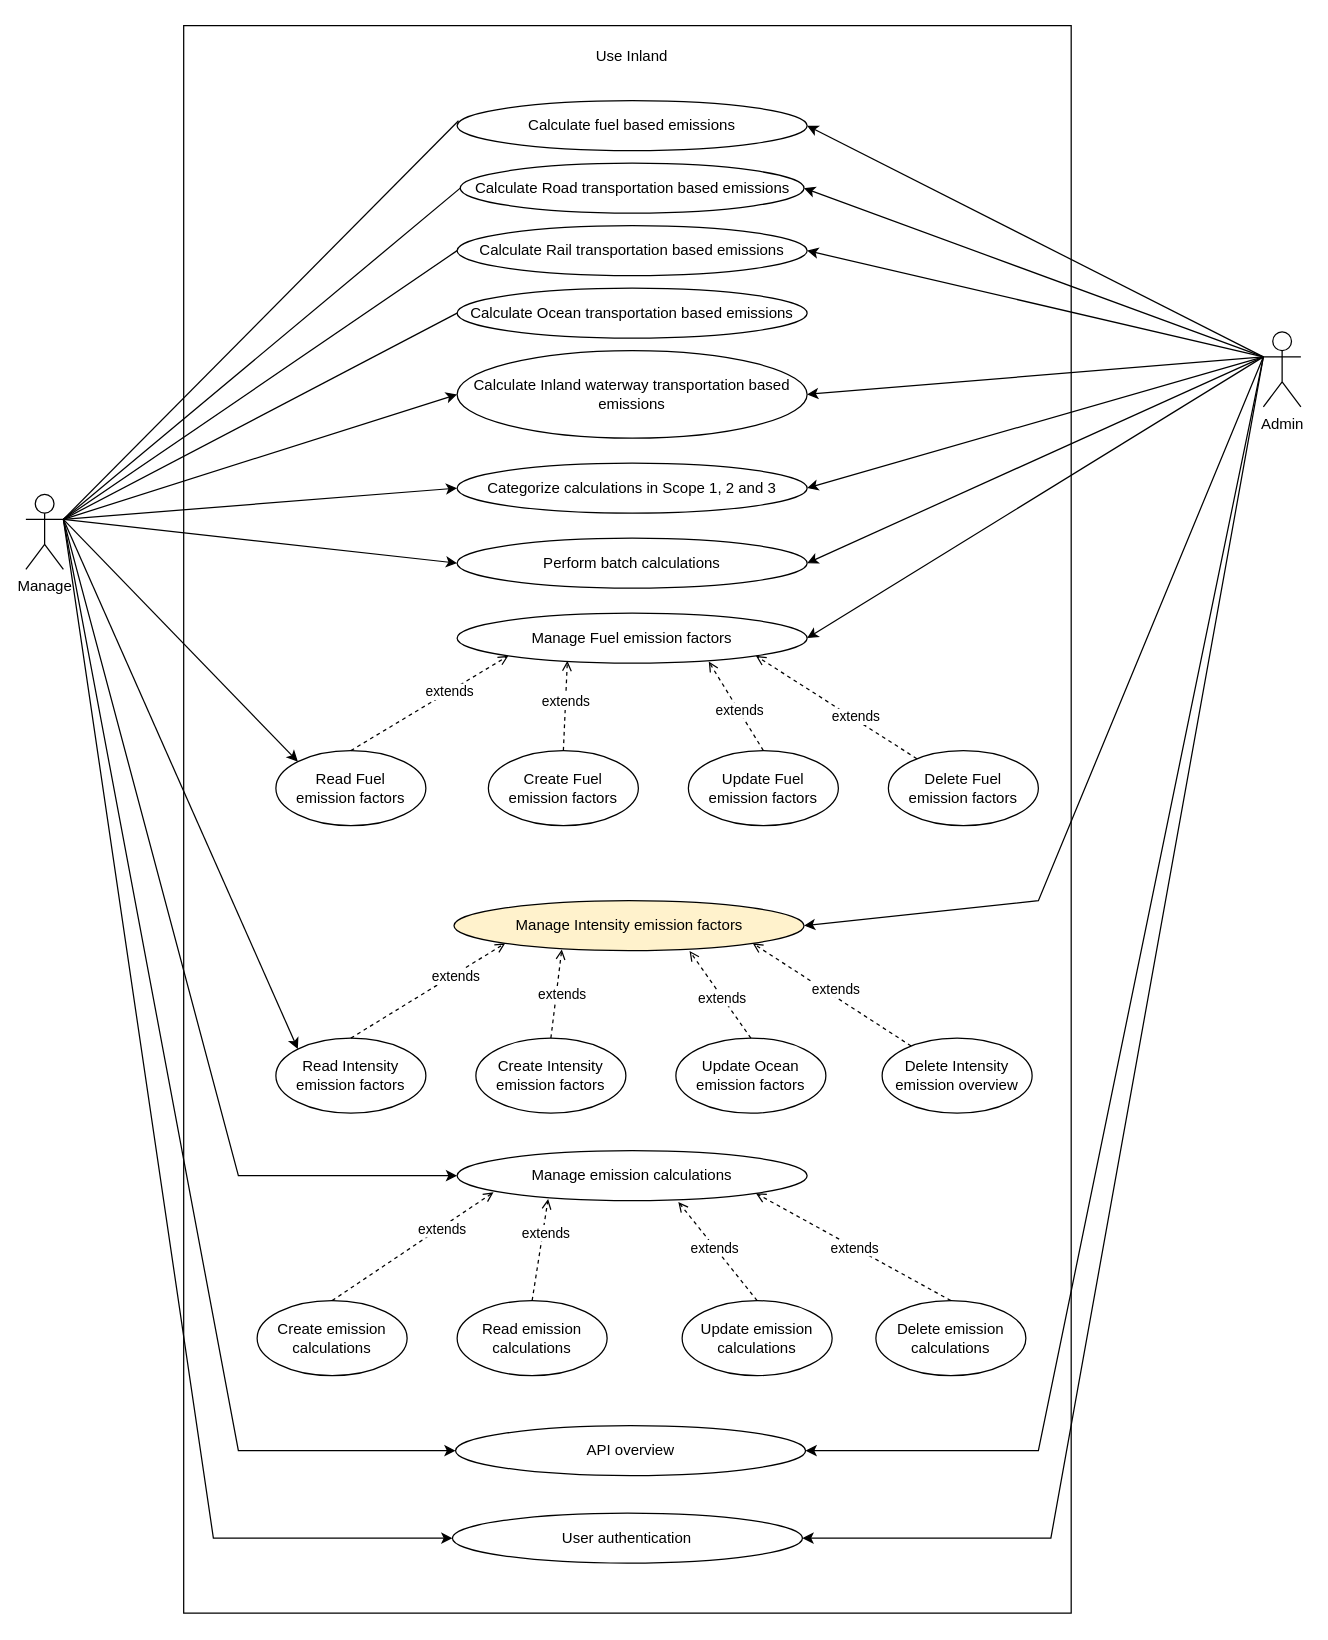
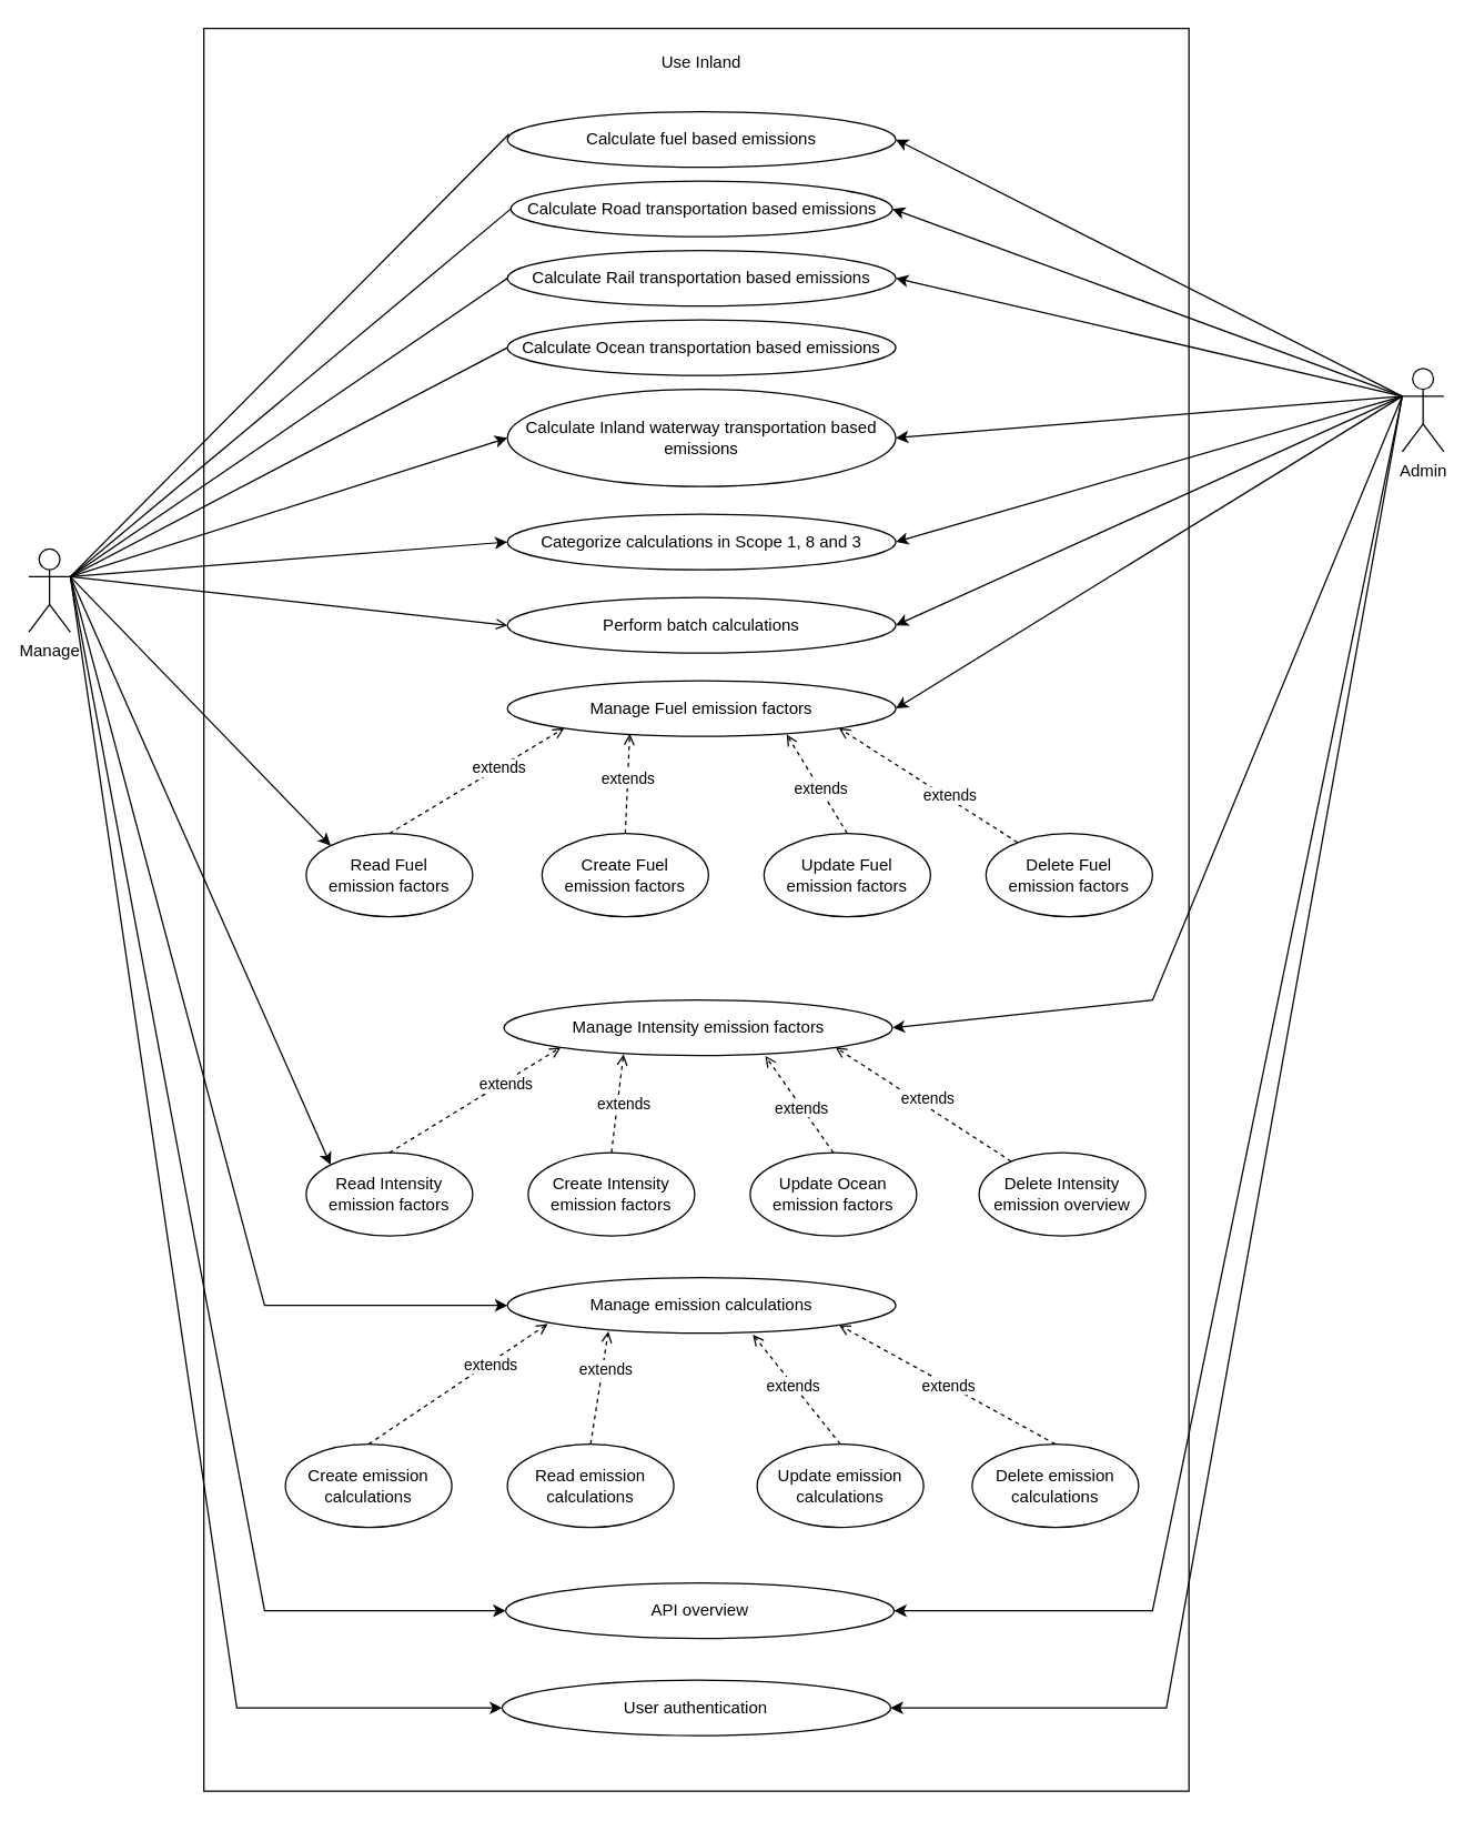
- <mxCell id="32" value="Categorize calculations in Scope 1, 2 and 3" style="ellipse;whiteSpace=wrap;html=1;" vertex="1" parent="1"><mxGeometry x="365" y="370" width="280" height="40" as="geometry" /></mxCell>
+ <mxCell id="32" value="Categorize calculations in Scope 1, 8 and 3" style="ellipse;whiteSpace=wrap;html=1;" vertex="1" parent="1"><mxGeometry x="365" y="370" width="280" height="40" as="geometry" /></mxCell>
- <mxCell id="4" style="rounded=0;orthogonalLoop=1;jettySize=auto;html=1;exitX=1;exitY=0.333;exitDx=0;exitDy=0;exitPerimeter=0;entryX=0;entryY=0.5;entryDx=0;entryDy=0;" edge="1" parent="1" source="11" target="34"><mxGeometry relative="1" as="geometry" /></mxCell>
+ <mxCell id="4" style="rounded=0;orthogonalLoop=1;jettySize=auto;html=1;exitX=1;exitY=0.333;exitDx=0;exitDy=0;exitPerimeter=0;entryX=0;entryY=0.5;entryDx=0;entryDy=0;endArrow=open;" edge="1" parent="1" source="11" target="34"><mxGeometry relative="1" as="geometry" /></mxCell>
- <mxCell id="36" value="Manage Intensity emission factors" style="ellipse;whiteSpace=wrap;html=1;fillColor=#fff2cc;" vertex="1" parent="1"><mxGeometry x="362.5" y="720" width="280" height="40" as="geometry" /></mxCell>
+ <mxCell id="36" value="Manage Intensity emission factors" style="ellipse;whiteSpace=wrap;html=1;" vertex="1" parent="1"><mxGeometry x="362.5" y="720" width="280" height="40" as="geometry" /></mxCell>
